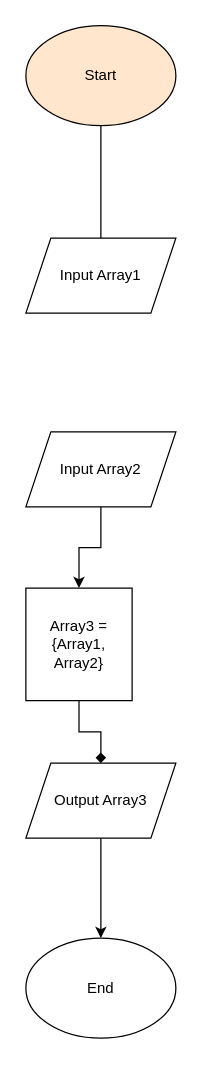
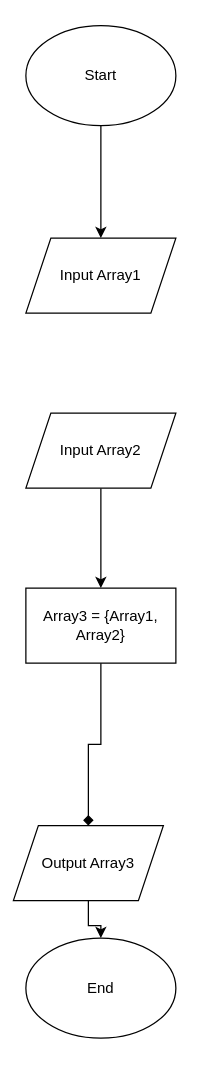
- <mxCell id="3" value="Start" style="ellipse;whiteSpace=wrap;html=1;fillColor=#ffe6cc;" vertex="1" parent="1"><mxGeometry x="20" y="20" width="120" height="80" as="geometry" /></mxCell>
+ <mxCell id="3" value="Start" style="ellipse;whiteSpace=wrap;html=1;" vertex="1" parent="1"><mxGeometry x="20" y="20" width="120" height="80" as="geometry" /></mxCell>
- <mxCell id="2" value="" style="edgeStyle=orthogonalEdgeStyle;rounded=0;orthogonalLoop=1;jettySize=auto;html=1;endArrow=none;" edge="1" parent="1" source="3" target="4"><mxGeometry relative="1" as="geometry" /></mxCell>
+ <mxCell id="2" value="" style="edgeStyle=orthogonalEdgeStyle;rounded=0;orthogonalLoop=1;jettySize=auto;html=1;" edge="1" parent="1" source="3" target="4"><mxGeometry relative="1" as="geometry" /></mxCell>
- <mxCell id="6" value="Input Array2" style="shape=parallelogram;perimeter=parallelogramPerimeter;whiteSpace=wrap;html=1;fixedSize=1;" vertex="1" parent="1"><mxGeometry x="20" y="345" width="120" height="60" as="geometry" /></mxCell>
+ <mxCell id="6" value="Input Array2" style="shape=parallelogram;perimeter=parallelogramPerimeter;whiteSpace=wrap;html=1;fixedSize=1;" vertex="1" parent="1"><mxGeometry x="20" y="330" width="120" height="60" as="geometry" /></mxCell>
- <mxCell id="8" value="Array3 = {Array1, Array2}" style="whiteSpace=wrap;html=1;" vertex="1" parent="1"><mxGeometry x="20" y="470" width="85" height="90" as="geometry" /></mxCell>
+ <mxCell id="8" value="Array3 = {Array1, Array2}" style="whiteSpace=wrap;html=1;" vertex="1" parent="1"><mxGeometry x="20" y="470" width="120" height="60" as="geometry" /></mxCell>
- <mxCell id="10" value="Output Array3" style="shape=parallelogram;perimeter=parallelogramPerimeter;whiteSpace=wrap;html=1;fixedSize=1;" vertex="1" parent="1"><mxGeometry x="20" y="610" width="120" height="60" as="geometry" /></mxCell>
+ <mxCell id="10" value="Output Array3" style="shape=parallelogram;perimeter=parallelogramPerimeter;whiteSpace=wrap;html=1;fixedSize=1;" vertex="1" parent="1"><mxGeometry x="10" y="660" width="120" height="60" as="geometry" /></mxCell>
